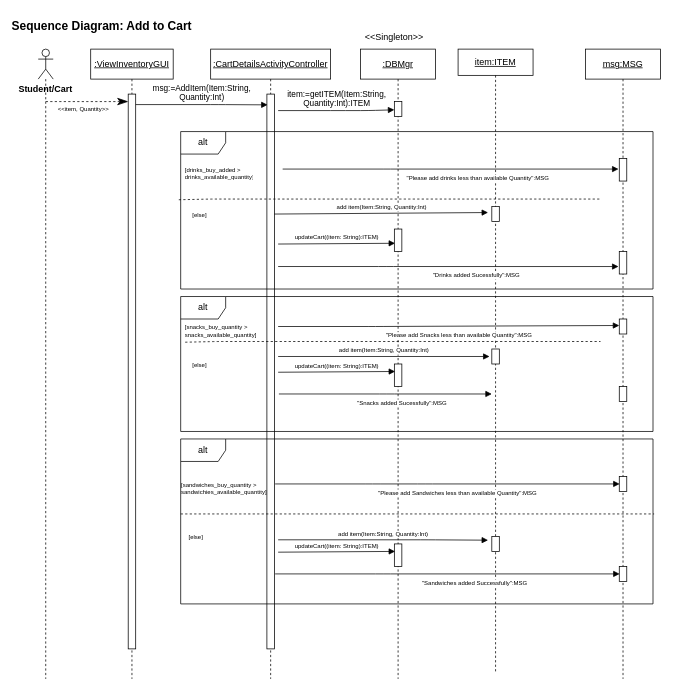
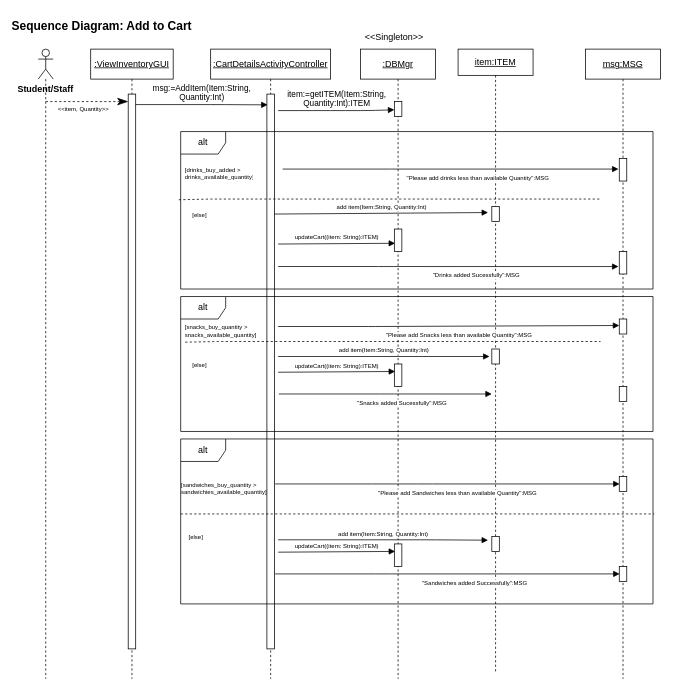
- <mxCell id="48" value="Student/Cart" style="text;align=center;fontStyle=1;verticalAlign=middle;spacingLeft=3;spacingRight=3;strokeColor=none;rotatable=0;points=[[0,0.5],[1,0.5]];portConstraint=eastwest;" vertex="1" parent="1"><mxGeometry x="20" y="105" width="80" height="26" as="geometry" /></mxCell>
+ <mxCell id="48" value="Student/Staff" style="text;align=center;fontStyle=1;verticalAlign=middle;spacingLeft=3;spacingRight=3;strokeColor=none;rotatable=0;points=[[0,0.5],[1,0.5]];portConstraint=eastwest;" vertex="1" parent="1"><mxGeometry x="20" y="105" width="80" height="26" as="geometry" /></mxCell>
